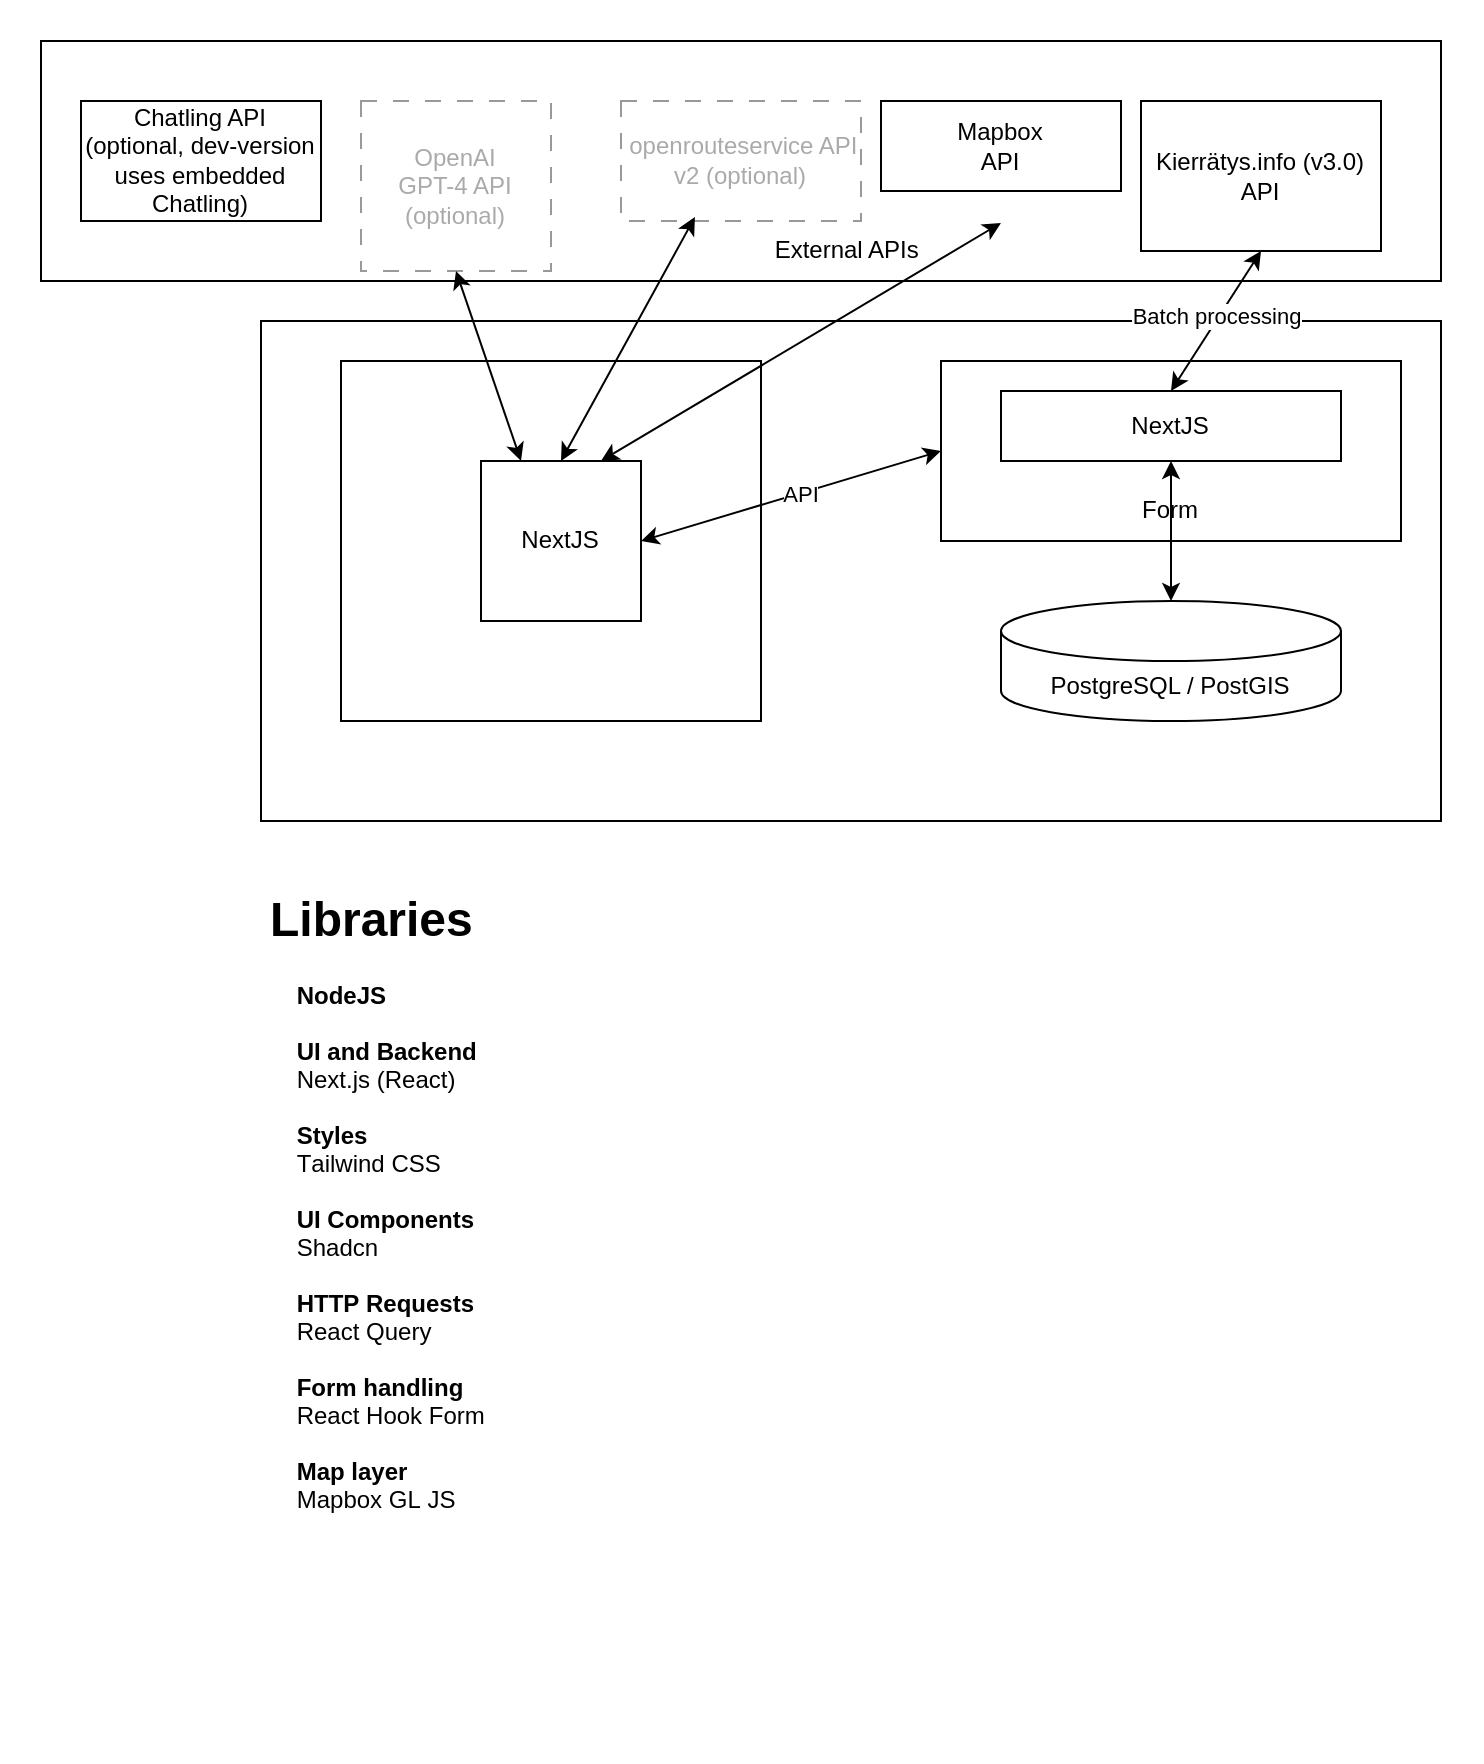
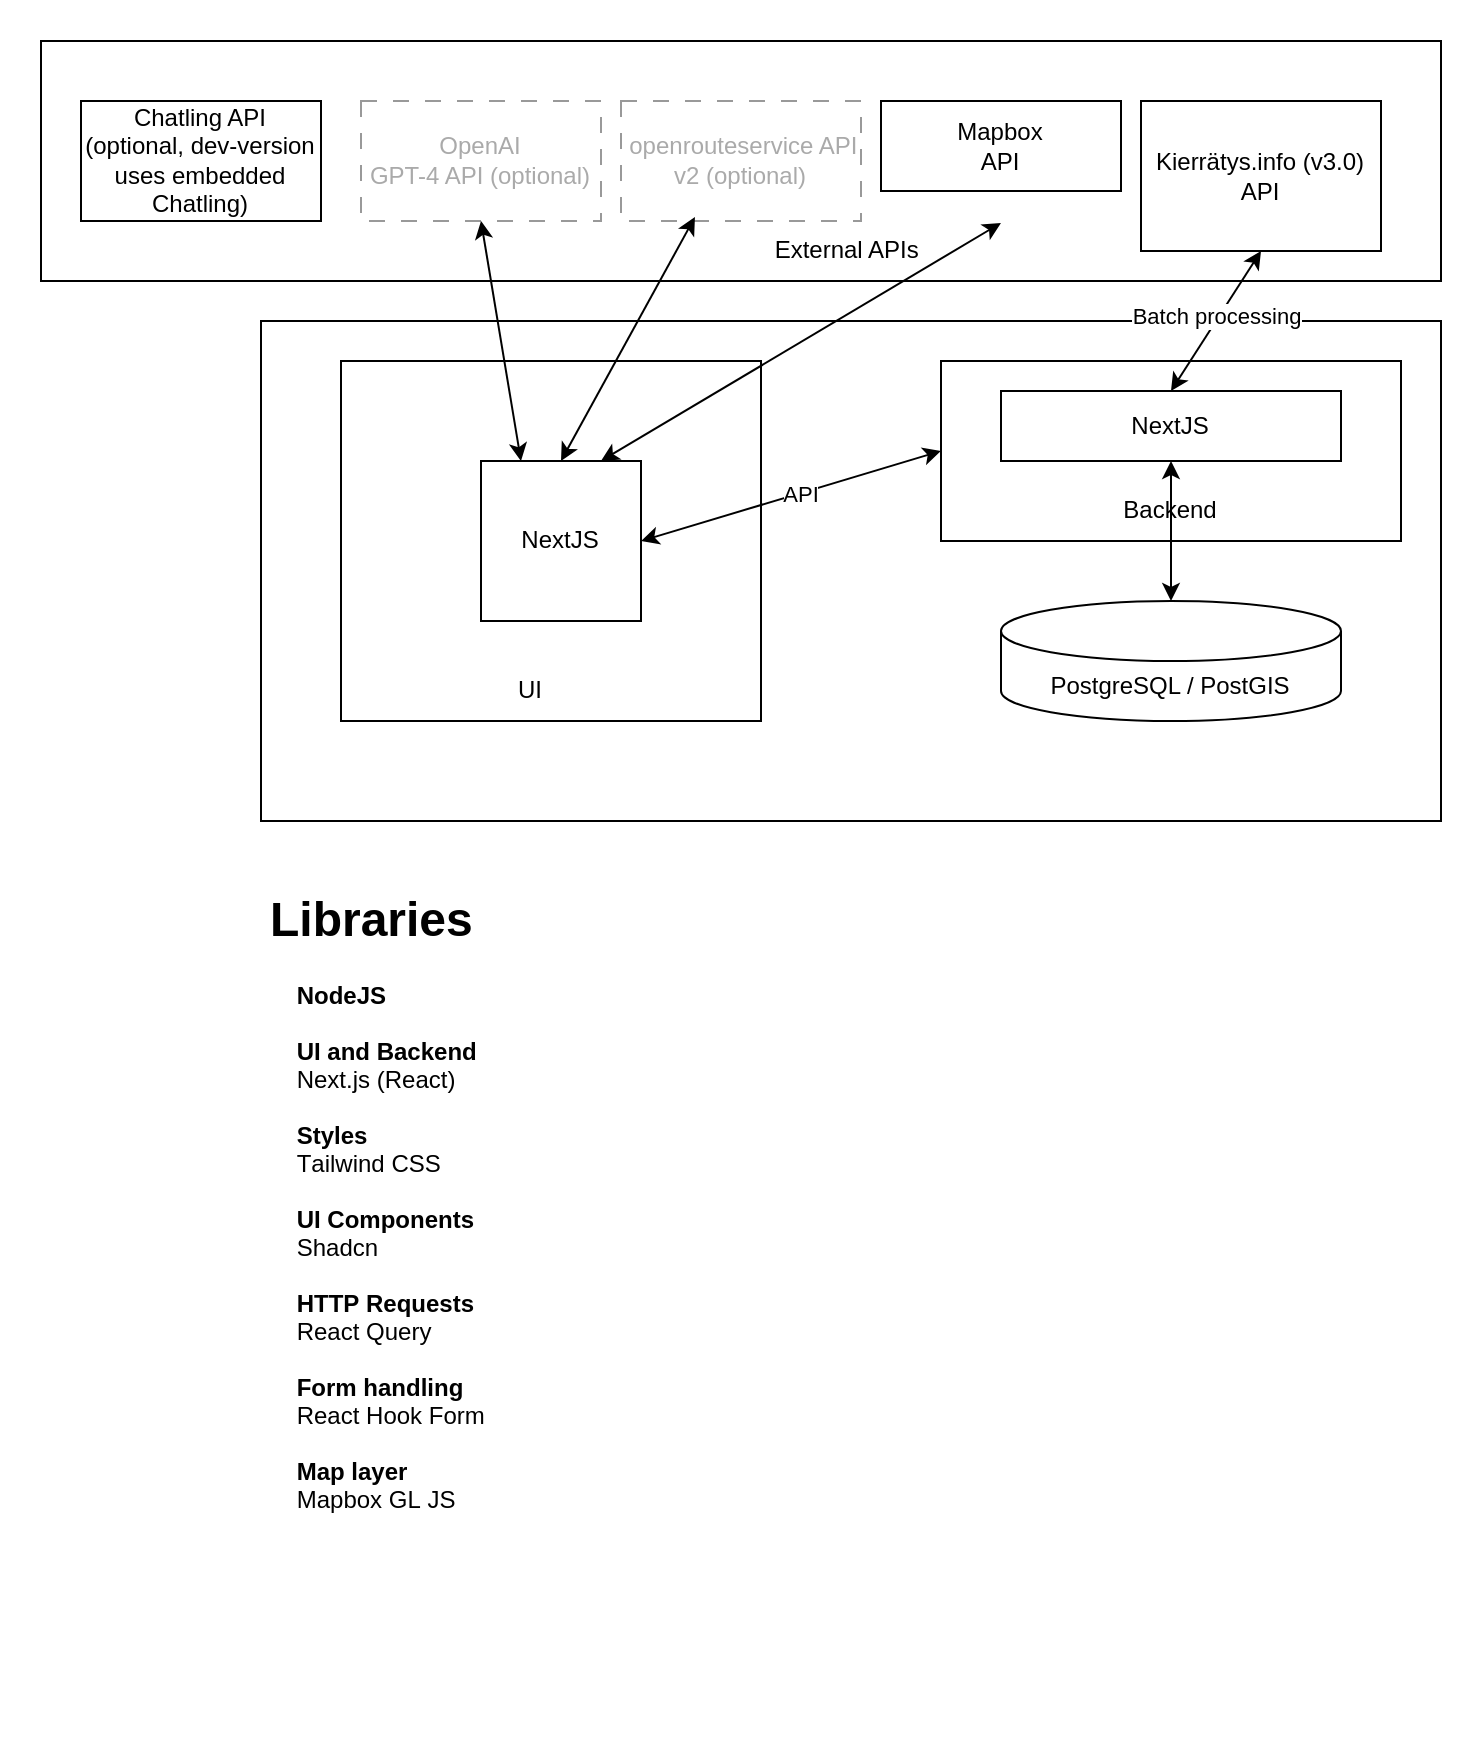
- <mxCell id="5" value="OpenAI&lt;br&gt;GPT-4 API (optional)" style="rounded=0;whiteSpace=wrap;html=1;align=center;dashed=1;dashPattern=8 8;strokeColor=#999999;fontColor=light-dark(#aaaaaa, #ededed);" parent="1" vertex="1"><mxGeometry x="180" y="50" width="95" height="85" as="geometry" /></mxCell>
+ <mxCell id="5" value="OpenAI&lt;br&gt;GPT-4 API (optional)" style="rounded=0;whiteSpace=wrap;html=1;align=center;dashed=1;dashPattern=8 8;strokeColor=#999999;fontColor=light-dark(#aaaaaa, #ededed);" parent="1" vertex="1"><mxGeometry x="180" y="50" width="120" height="60" as="geometry" /></mxCell>
- <mxCell id="23" value="Form" style="text;html=1;strokeColor=none;fillColor=none;align=center;verticalAlign=middle;whiteSpace=wrap;rounded=0;" parent="1" vertex="1"><mxGeometry x="500" y="240" width="170" height="30" as="geometry" /></mxCell>
+ <mxCell id="23" value="Backend" style="text;html=1;strokeColor=none;fillColor=none;align=center;verticalAlign=middle;whiteSpace=wrap;rounded=0;" parent="1" vertex="1"><mxGeometry x="500" y="240" width="170" height="30" as="geometry" /></mxCell>
+ <mxCell id="20" value="UI" style="text;html=1;strokeColor=none;fillColor=none;align=center;verticalAlign=middle;whiteSpace=wrap;rounded=0;" parent="1" vertex="1"><mxGeometry x="180" y="330" width="170" height="30" as="geometry" /></mxCell>
